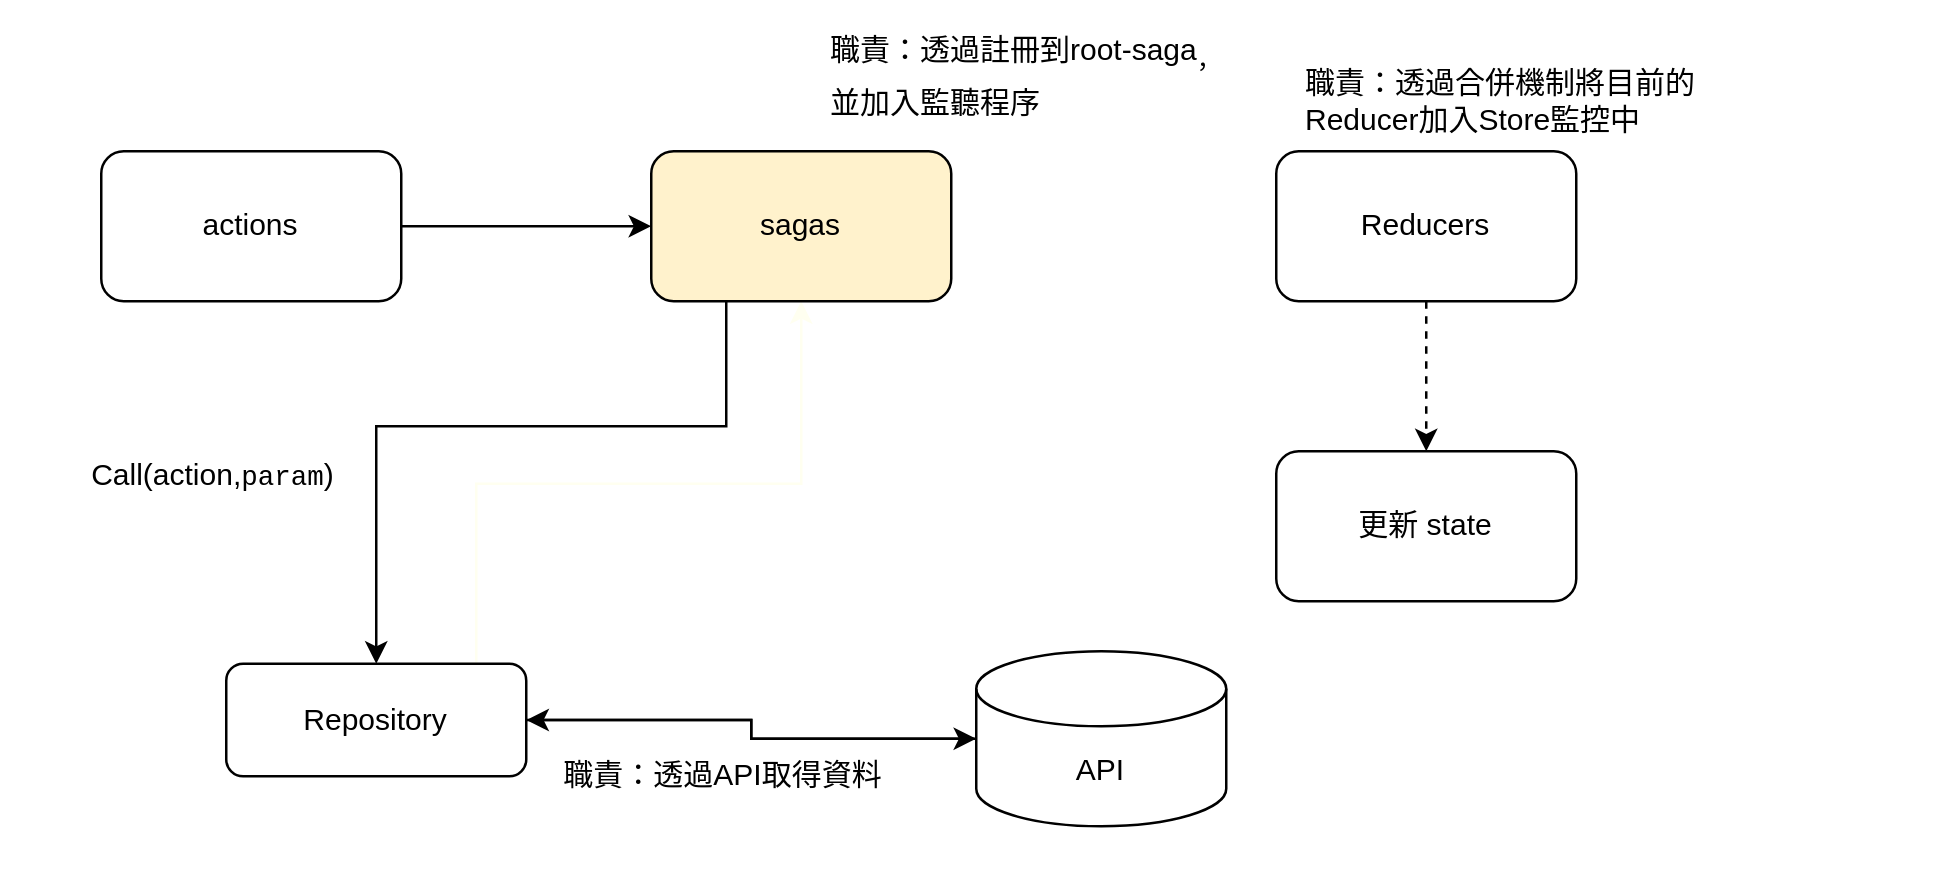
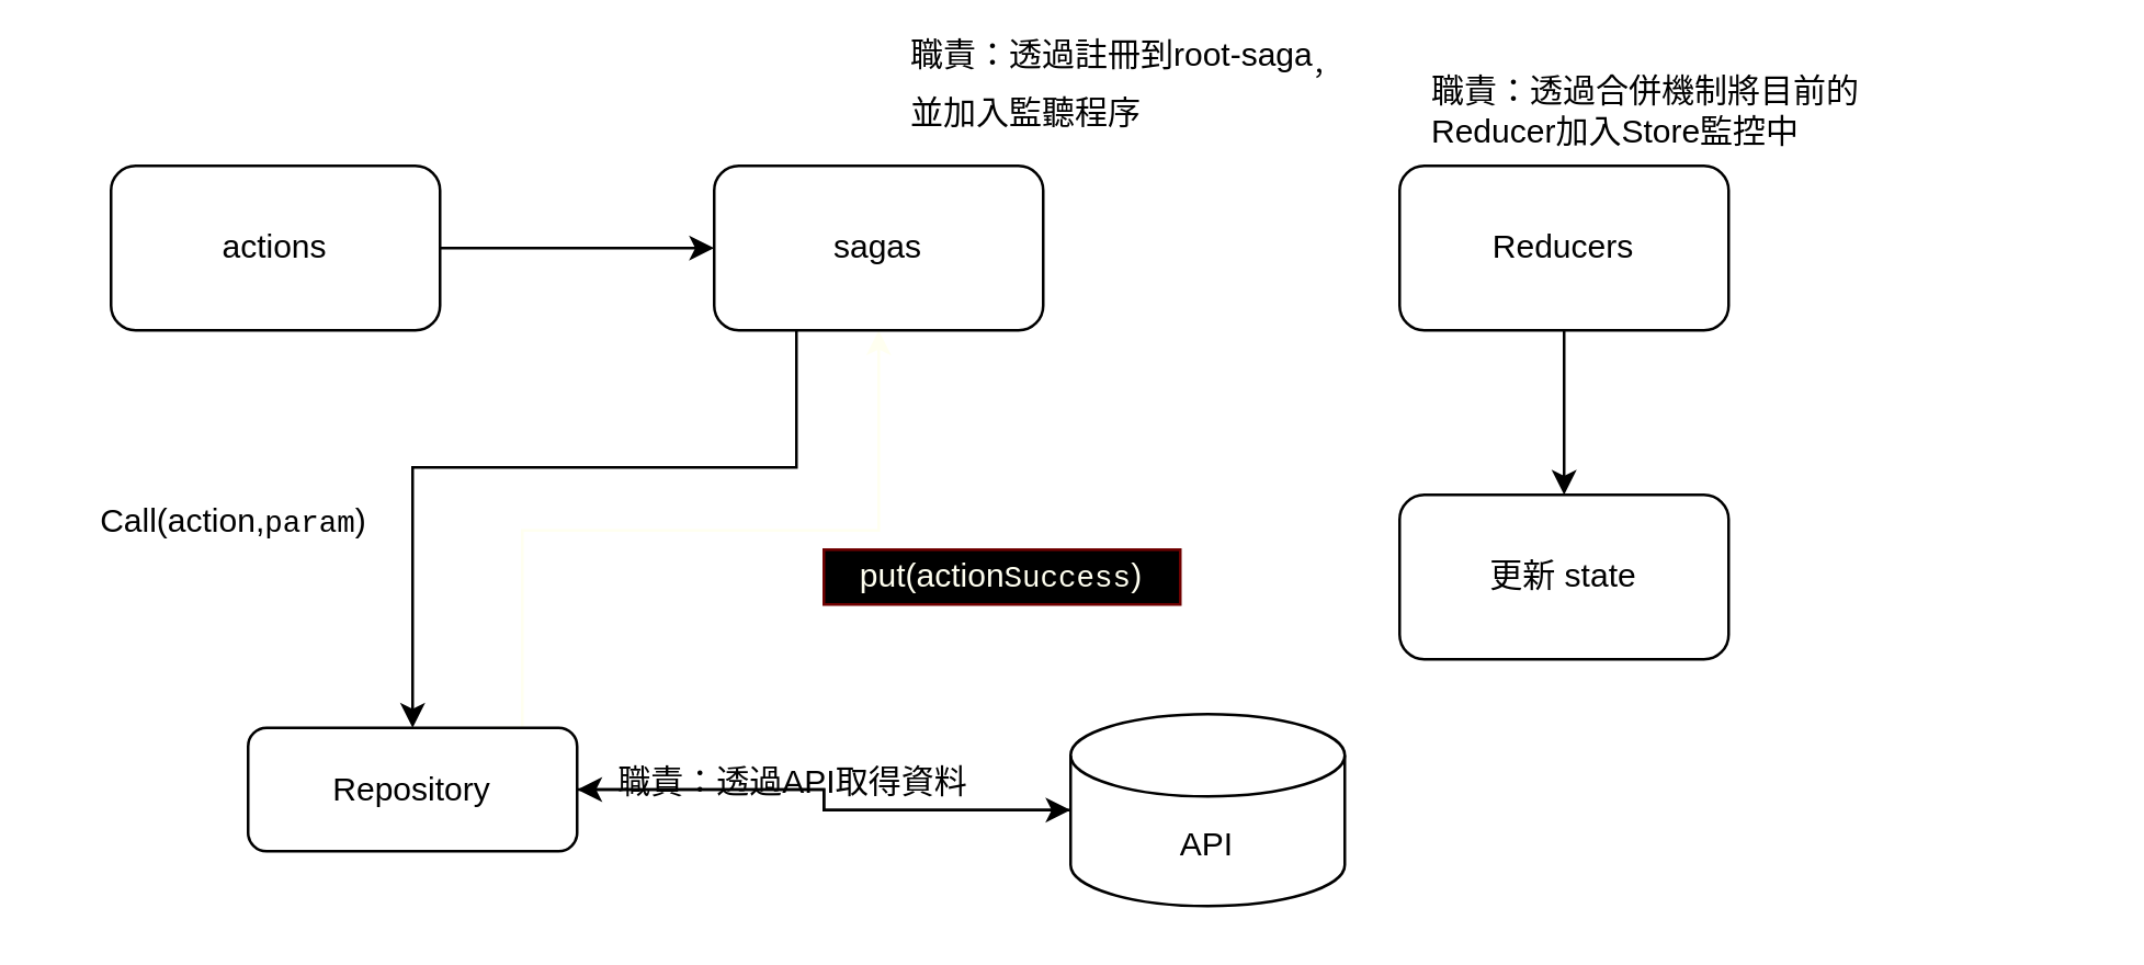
- <mxCell id="10" value="sagas" style="rounded=1;whiteSpace=wrap;html=1;fillColor=#fff2cc;" parent="1" vertex="1"><mxGeometry x="260" y="60" width="120" height="60" as="geometry" /></mxCell>
+ <mxCell id="10" value="sagas" style="rounded=1;whiteSpace=wrap;html=1;" parent="1" vertex="1"><mxGeometry x="260" y="60" width="120" height="60" as="geometry" /></mxCell>
- <mxCell id="7" style="edgeStyle=orthogonalEdgeStyle;rounded=0;orthogonalLoop=1;jettySize=auto;html=1;entryX=0.5;entryY=0;entryDx=0;entryDy=0;dashed=1;" parent="1" source="8" target="13" edge="1"><mxGeometry relative="1" as="geometry" /></mxCell>
+ <mxCell id="7" style="edgeStyle=orthogonalEdgeStyle;rounded=0;orthogonalLoop=1;jettySize=auto;html=1;entryX=0.5;entryY=0;entryDx=0;entryDy=0;" parent="1" source="8" target="13" edge="1"><mxGeometry relative="1" as="geometry" /></mxCell>
+ <mxCell id="17" value="&lt;span style=&quot;&quot;&gt;put(action&lt;font face=&quot;menlo, monaco, courier new, monospace&quot;&gt;&lt;span style=&quot;font-size: 11px&quot;&gt;Success&lt;/span&gt;&lt;/font&gt;)&lt;/span&gt;" style="text;html=1;strokeColor=#6F0000;align=center;verticalAlign=middle;whiteSpace=wrap;rounded=0;fontColor=#FFFFF0;labelBackgroundColor=none;fillColor=#000000;" parent="1" vertex="1"><mxGeometry x="300" y="200" width="130" height="20" as="geometry" /></mxCell>
- <mxCell id="14" value="職責：透過API取得資料" style="text;html=1;strokeColor=none;fillColor=none;align=center;verticalAlign=middle;whiteSpace=wrap;rounded=0;" parent="1" vertex="1"><mxGeometry x="224" y="300" width="130" height="20" as="geometry" /></mxCell>
+ <mxCell id="14" value="職責：透過API取得資料" style="text;html=1;strokeColor=none;fillColor=none;align=center;verticalAlign=middle;whiteSpace=wrap;rounded=0;" parent="1" vertex="1"><mxGeometry x="224" y="275" width="130" height="20" as="geometry" /></mxCell>
